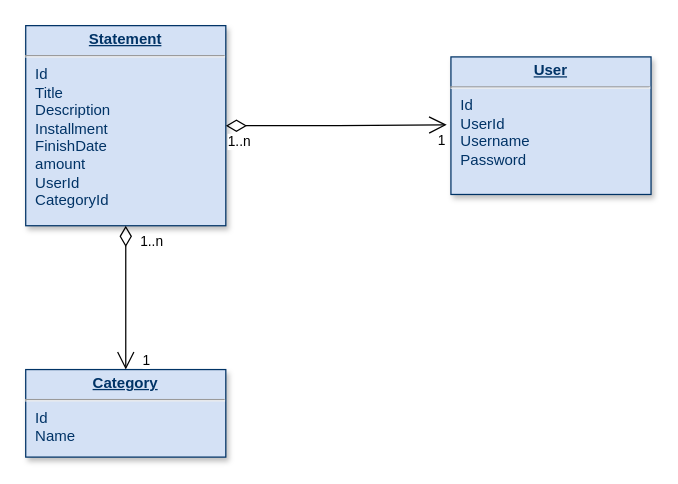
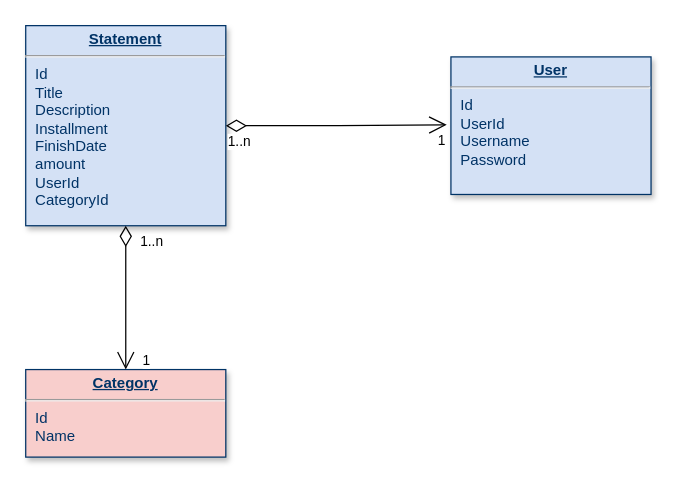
- <mxCell id="4" value="&lt;p style=&quot;margin: 0px ; margin-top: 4px ; text-align: center ; text-decoration: underline&quot;&gt;&lt;b&gt;Category&lt;/b&gt;&lt;/p&gt;&lt;hr&gt;&lt;p style=&quot;margin: 0px ; margin-left: 8px&quot;&gt;Id&lt;/p&gt;&lt;p style=&quot;margin: 0px ; margin-left: 8px&quot;&gt;Name&lt;/p&gt;&lt;p style=&quot;margin: 0px ; margin-left: 8px&quot;&gt;&lt;br&gt;&lt;/p&gt;&lt;p style=&quot;margin: 0px ; margin-left: 8px&quot;&gt;&lt;br&gt;&lt;/p&gt;" style="verticalAlign=top;align=left;overflow=fill;fontSize=12;fontFamily=Helvetica;html=1;strokeColor=#003366;shadow=1;fillColor=#D4E1F5;fontColor=#003366" parent="1" vertex="1"><mxGeometry x="20" y="295" width="160" height="70" as="geometry" /></mxCell>
+ <mxCell id="4" value="&lt;p style=&quot;margin: 0px ; margin-top: 4px ; text-align: center ; text-decoration: underline&quot;&gt;&lt;b&gt;Category&lt;/b&gt;&lt;/p&gt;&lt;hr&gt;&lt;p style=&quot;margin: 0px ; margin-left: 8px&quot;&gt;Id&lt;/p&gt;&lt;p style=&quot;margin: 0px ; margin-left: 8px&quot;&gt;Name&lt;/p&gt;&lt;p style=&quot;margin: 0px ; margin-left: 8px&quot;&gt;&lt;br&gt;&lt;/p&gt;&lt;p style=&quot;margin: 0px ; margin-left: 8px&quot;&gt;&lt;br&gt;&lt;/p&gt;" style="verticalAlign=top;align=left;overflow=fill;fontSize=12;fontFamily=Helvetica;html=1;strokeColor=#003366;shadow=1;fillColor=#f8cecc;fontColor=#003366;" parent="1" vertex="1"><mxGeometry x="20" y="295" width="160" height="70" as="geometry" /></mxCell>
